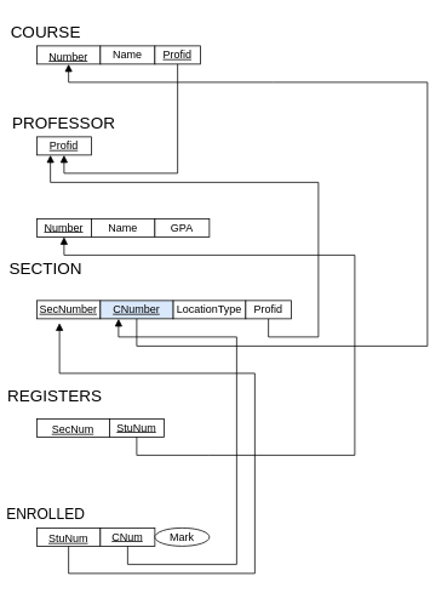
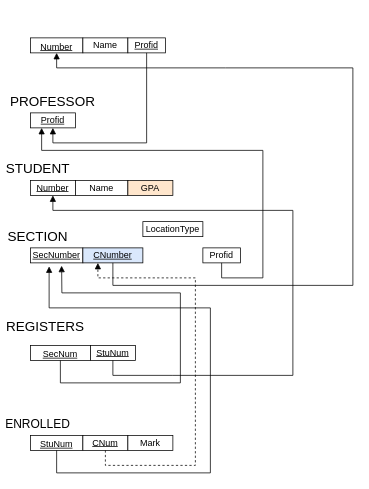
- <mxCell id="2" value="&lt;font style=&quot;font-size: 18px;&quot;&gt;COURSE&lt;/font&gt;" style="text;html=1;strokeColor=none;fillColor=none;align=center;verticalAlign=middle;whiteSpace=wrap;rounded=0;" vertex="1" parent="1"><mxGeometry x="20" y="20" width="60" height="30" as="geometry" /></mxCell>
+ <mxCell id="4" value="STUDENT" style="text;html=1;strokeColor=none;fillColor=none;align=center;verticalAlign=middle;whiteSpace=wrap;rounded=0;fontSize=18;" vertex="1" parent="1"><mxGeometry x="20" y="210" width="60" height="30" as="geometry" /></mxCell>
- <mxCell id="9" value="GPA" style="rounded=0;whiteSpace=wrap;html=1;fontSize=12;" vertex="1" parent="1"><mxGeometry x="170" y="240" width="60" height="20" as="geometry" /></mxCell>
+ <mxCell id="9" value="GPA" style="rounded=0;whiteSpace=wrap;html=1;fontSize=12;fillColor=#ffe6cc;" vertex="1" parent="1"><mxGeometry x="170" y="240" width="60" height="20" as="geometry" /></mxCell>
- <mxCell id="5" value="SECTION" style="text;html=1;strokeColor=none;fillColor=none;align=center;verticalAlign=middle;whiteSpace=wrap;rounded=0;fontSize=18;" vertex="1" parent="1"><mxGeometry x="20" y="280" width="60" height="30" as="geometry" /></mxCell>
+ <mxCell id="5" value="SECTION" style="text;html=1;strokeColor=none;fillColor=none;align=center;verticalAlign=middle;whiteSpace=wrap;rounded=0;fontSize=18;" vertex="1" parent="1"><mxGeometry x="20" y="300" width="60" height="30" as="geometry" /></mxCell>
- <mxCell id="11" value="LocationType" style="rounded=0;whiteSpace=wrap;html=1;fontSize=12;" vertex="1" parent="1"><mxGeometry x="190" y="330" width="80" height="20" as="geometry" /></mxCell>
+ <mxCell id="11" value="LocationType" style="rounded=0;whiteSpace=wrap;html=1;fontSize=12;" vertex="1" parent="1"><mxGeometry x="190" y="295" width="80" height="20" as="geometry" /></mxCell>
+ <mxCell id="23" value="" style="html=1;verticalAlign=bottom;endArrow=block;rounded=0;fontSize=12;exitX=0.5;exitY=1;exitDx=0;exitDy=0;entryX=0.595;entryY=1.192;entryDx=0;entryDy=0;entryPerimeter=0;" edge="1" parent="1" source="21" target="10"><mxGeometry x="0.5" y="10" width="80" relative="1" as="geometry"><mxPoint x="40" y="540" as="sourcePoint" /><mxPoint x="120" y="540" as="targetPoint" /><Array as="points"><mxPoint x="80" y="510" /><mxPoint x="240" y="510" /><mxPoint x="240" y="390" /><mxPoint x="82" y="390" /></Array><mxPoint as="offset" /></mxGeometry></mxCell>
- <mxCell id="30" value="" style="html=1;verticalAlign=bottom;endArrow=block;rounded=0;fontSize=12;exitX=0.5;exitY=1;exitDx=0;exitDy=0;entryX=0.25;entryY=1;entryDx=0;entryDy=0;" edge="1" parent="1" source="27" target="14"><mxGeometry width="80" relative="1" as="geometry"><mxPoint x="90" y="690" as="sourcePoint" /><mxPoint x="170" y="690" as="targetPoint" /><Array as="points"><mxPoint x="140" y="620" /><mxPoint x="260" y="620" /><mxPoint x="260" y="370" /><mxPoint x="130" y="370" /></Array></mxGeometry></mxCell>
+ <mxCell id="30" value="" style="html=1;verticalAlign=bottom;endArrow=block;rounded=0;fontSize=12;exitX=0.5;exitY=1;exitDx=0;exitDy=0;entryX=0.25;entryY=1;entryDx=0;entryDy=0;dashed=1;" edge="1" parent="1" source="27" target="14"><mxGeometry width="80" relative="1" as="geometry"><mxPoint x="90" y="690" as="sourcePoint" /><mxPoint x="170" y="690" as="targetPoint" /><Array as="points"><mxPoint x="140" y="620" /><mxPoint x="260" y="620" /><mxPoint x="260" y="370" /><mxPoint x="130" y="370" /></Array></mxGeometry></mxCell>
- <mxCell id="28" value="Mark" style="ellipse;whiteSpace=wrap;html=1;fontSize=12;" vertex="1" parent="1"><mxGeometry x="170" y="580" width="60" height="20" as="geometry" /></mxCell>
+ <mxCell id="28" value="Mark" style="rounded=0;whiteSpace=wrap;html=1;fontSize=12;" vertex="1" parent="1"><mxGeometry x="170" y="580" width="60" height="20" as="geometry" /></mxCell>
